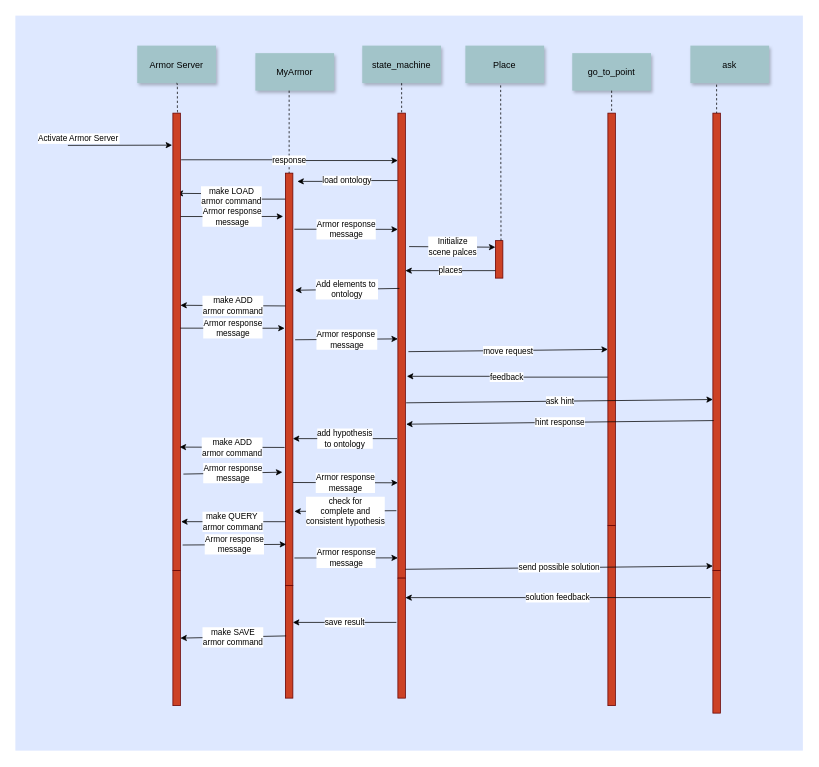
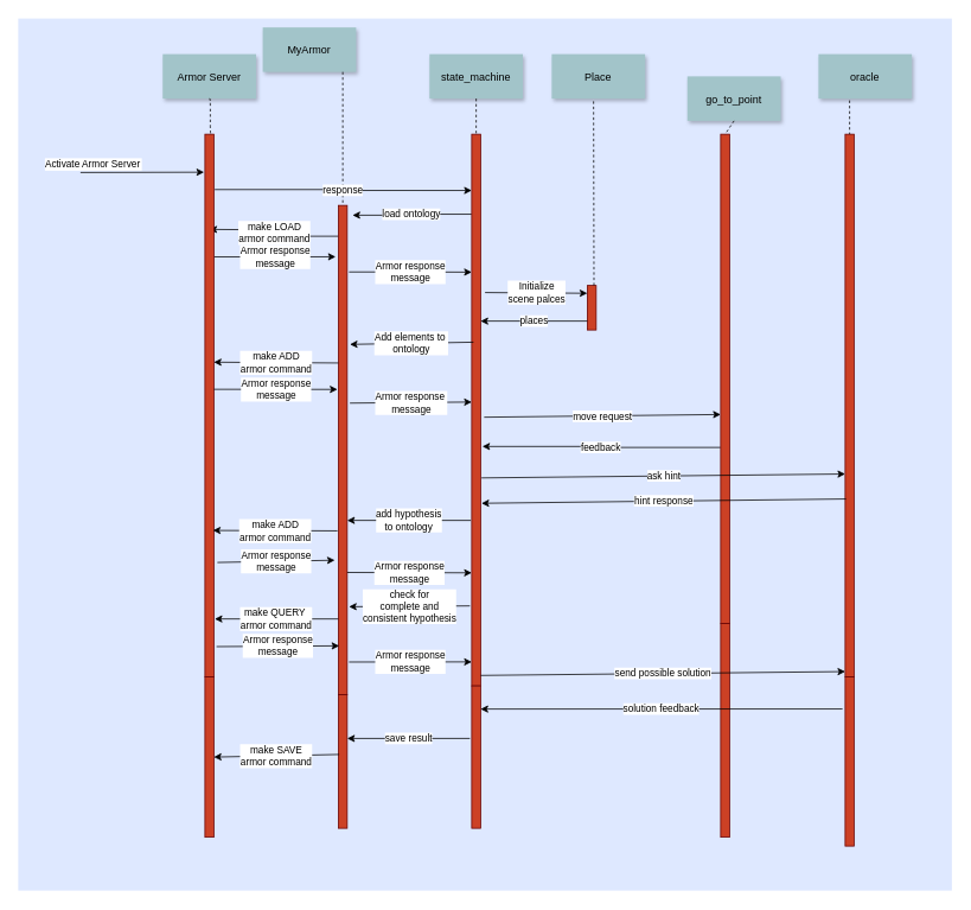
- <mxCell id="17" value="ask" style="shadow=1;fillColor=#A2C4C9;strokeColor=none" vertex="1" parent="1"><mxGeometry x="920" y="60" width="105" height="50" as="geometry" /></mxCell>
+ <mxCell id="17" value="oracle" style="shadow=1;fillColor=#A2C4C9;strokeColor=none" vertex="1" parent="1"><mxGeometry x="920" y="60" width="105" height="50" as="geometry" /></mxCell>
- <mxCell id="7" value="MyArmor" style="shadow=1;fillColor=#A2C4C9;strokeColor=none" parent="1" vertex="1"><mxGeometry x="340" y="70" width="105" height="50" as="geometry" /></mxCell>
+ <mxCell id="7" value="MyArmor" style="shadow=1;fillColor=#A2C4C9;strokeColor=none" parent="1" vertex="1"><mxGeometry x="295" y="30" width="105" height="50" as="geometry" /></mxCell>
- <mxCell id="13" value="go_to_point" style="shadow=1;fillColor=#A2C4C9;strokeColor=none" vertex="1" parent="1"><mxGeometry x="762.5" y="70" width="105" height="50" as="geometry" /></mxCell>
+ <mxCell id="13" value="go_to_point" style="shadow=1;fillColor=#A2C4C9;strokeColor=none" vertex="1" parent="1"><mxGeometry x="772.5" y="85" width="105" height="50" as="geometry" /></mxCell>
